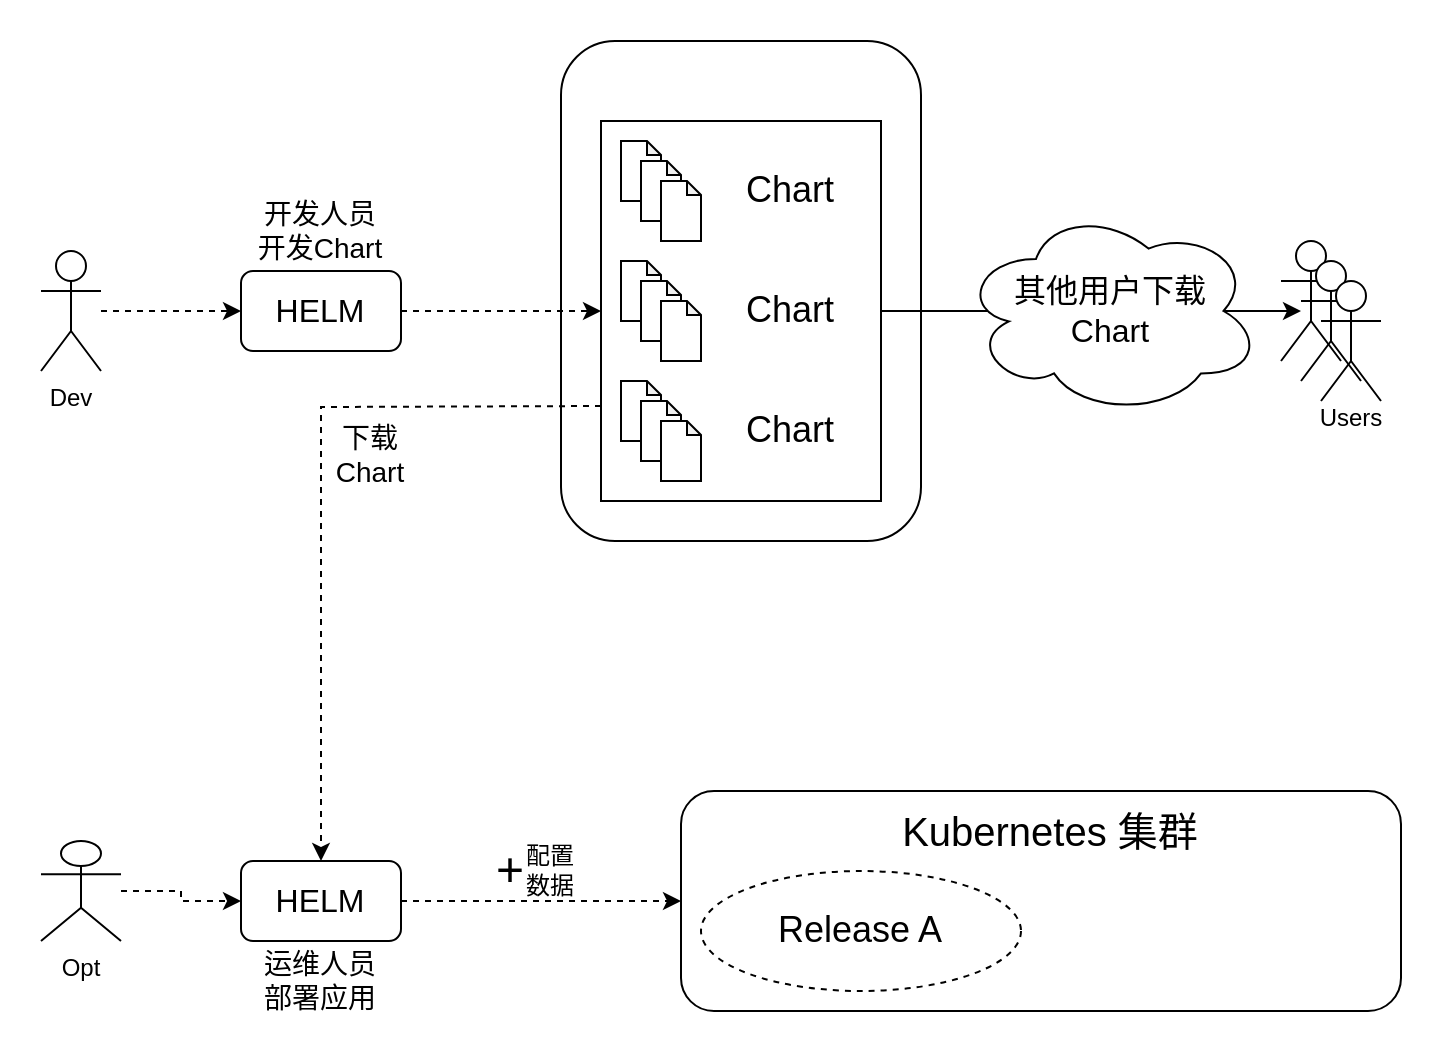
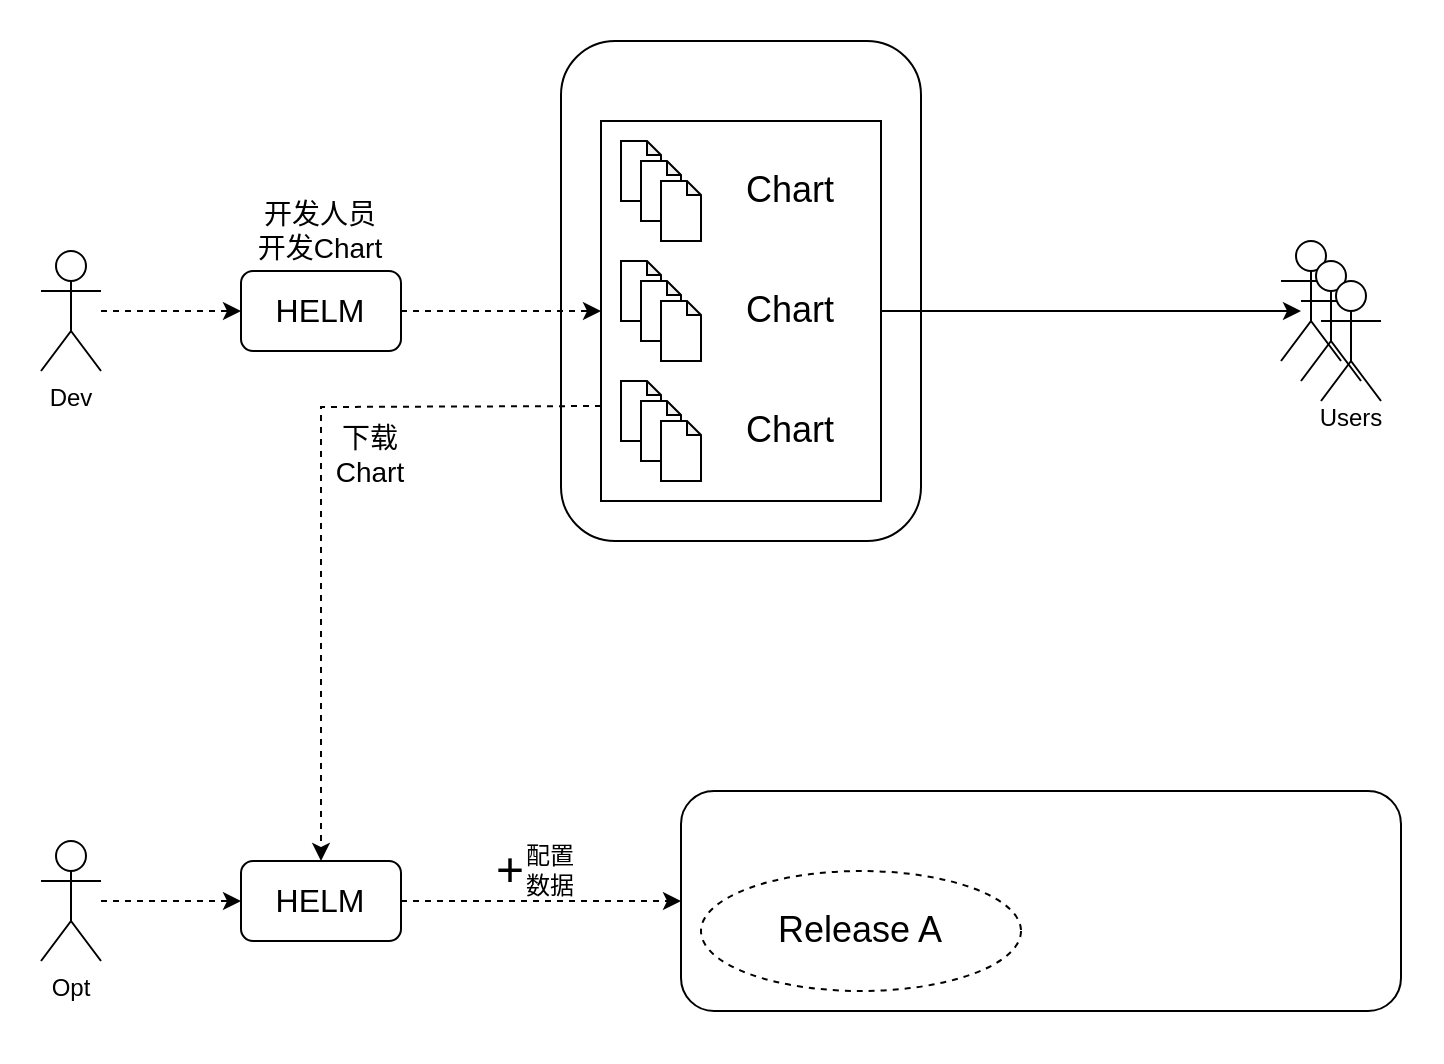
- <mxCell id="31" value="其他用户下载&lt;br style=&quot;font-size: 16px;&quot;&gt;Chart" style="ellipse;shape=cloud;whiteSpace=wrap;html=1;fontSize=16;" vertex="1" parent="1"><mxGeometry x="480" y="103" width="150" height="104" as="geometry" /></mxCell>
- <mxCell id="41" value="Kubernetes 集群" style="text;html=1;strokeColor=none;fillColor=none;align=center;verticalAlign=middle;whiteSpace=wrap;rounded=0;fontSize=20;" vertex="1" parent="38"><mxGeometry x="85" width="200" height="40" as="geometry" /></mxCell>
- <mxCell id="33" value="Opt" style="shape=umlActor;verticalLabelPosition=bottom;verticalAlign=top;html=1;outlineConnect=0;" vertex="1" parent="1"><mxGeometry x="20" y="420" width="40" height="50" as="geometry" /></mxCell>
+ <mxCell id="33" value="Opt" style="shape=umlActor;verticalLabelPosition=bottom;verticalAlign=top;html=1;outlineConnect=0;" vertex="1" parent="1"><mxGeometry x="20" y="420" width="30" height="60" as="geometry" /></mxCell>
- <mxCell id="35" value="运维人员&lt;br&gt;部署应用" style="text;html=1;strokeColor=none;fillColor=none;align=center;verticalAlign=middle;whiteSpace=wrap;rounded=0;fontSize=14;" vertex="1" parent="1"><mxGeometry x="115" y="470" width="90" height="40" as="geometry" /></mxCell>
